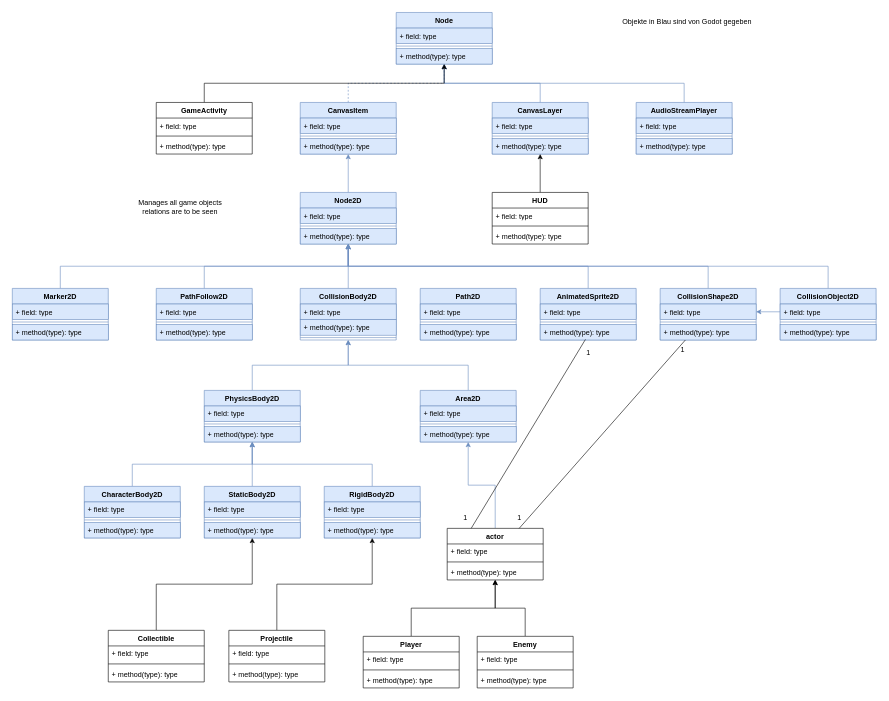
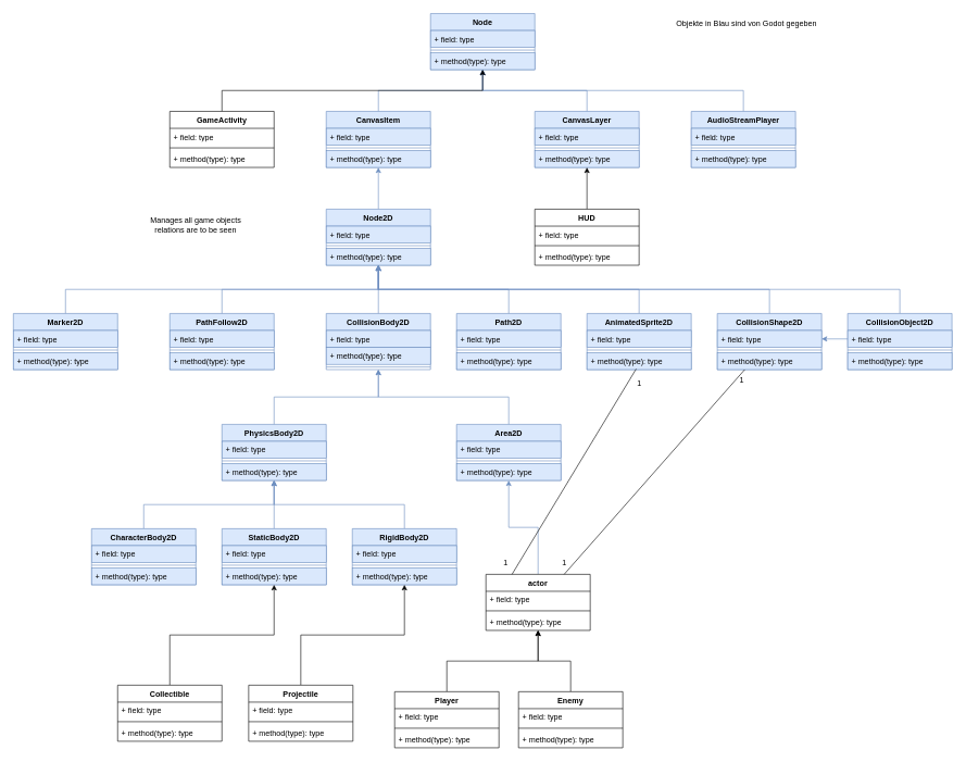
- <mxCell id="52" style="edgeStyle=orthogonalEdgeStyle;rounded=0;orthogonalLoop=1;jettySize=auto;html=1;exitX=0.5;exitY=0;exitDx=0;exitDy=0;fillColor=#dae8fc;strokeColor=#6c8ebf;dashed=1;" edge="1" parent="1" source="53" target="57"><mxGeometry relative="1" as="geometry" /></mxCell>
+ <mxCell id="52" style="edgeStyle=orthogonalEdgeStyle;rounded=0;orthogonalLoop=1;jettySize=auto;html=1;exitX=0.5;exitY=0;exitDx=0;exitDy=0;fillColor=#dae8fc;strokeColor=#6c8ebf;" edge="1" parent="1" source="53" target="57"><mxGeometry relative="1" as="geometry" /></mxCell>
+ <mxCell id="81" style="edgeStyle=orthogonalEdgeStyle;rounded=0;orthogonalLoop=1;jettySize=auto;html=1;exitX=0.5;exitY=0;exitDx=0;exitDy=0;fillColor=#dae8fc;strokeColor=#6c8ebf;" edge="1" parent="1" source="82" target="43"><mxGeometry relative="1" as="geometry" /></mxCell>
